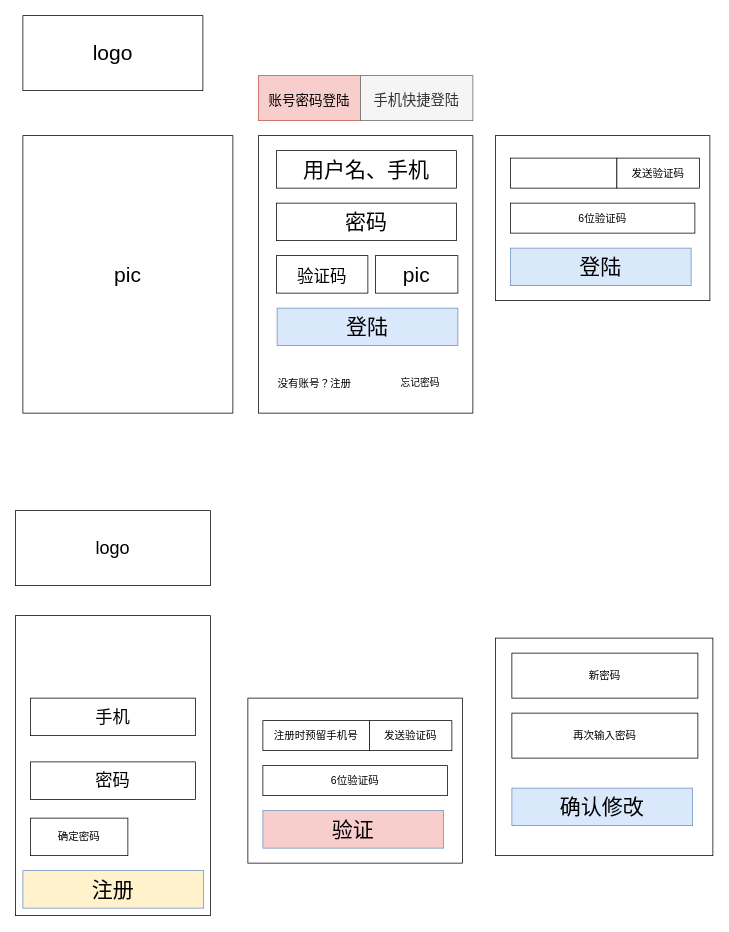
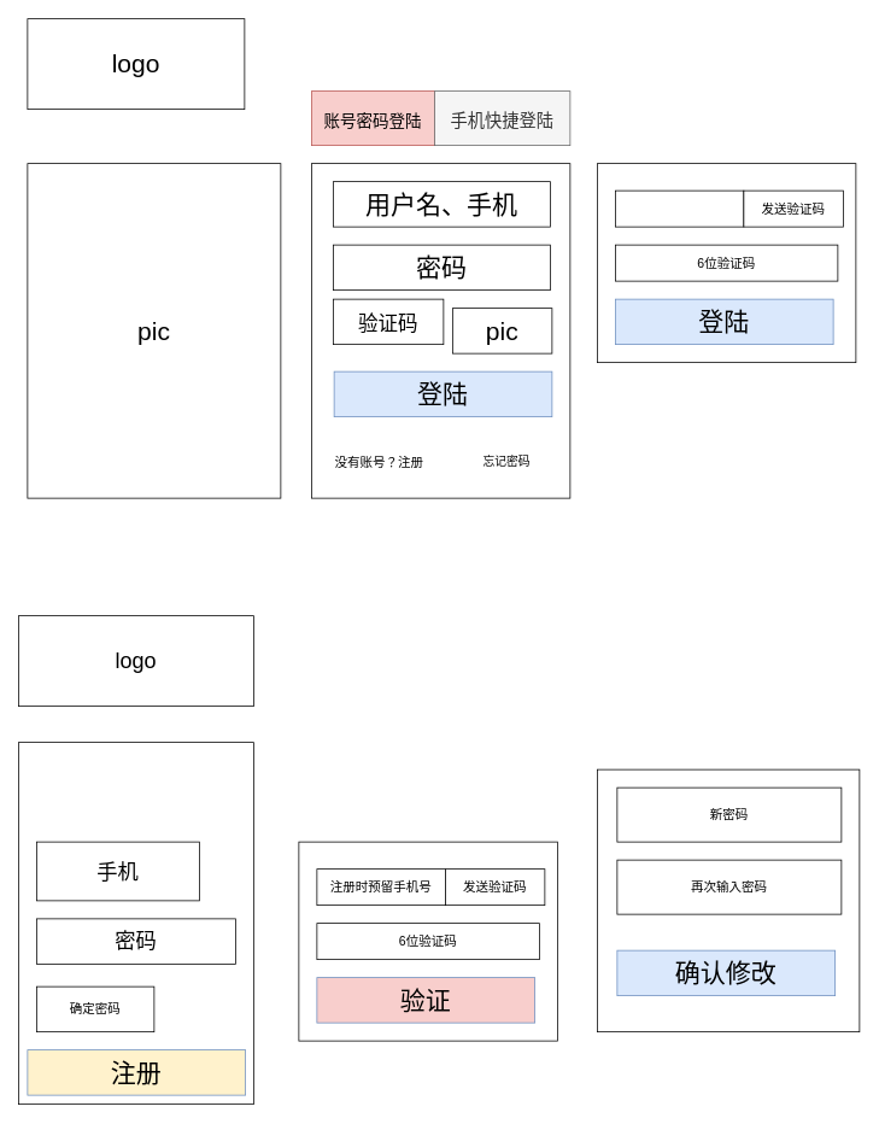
- <mxCell id="10" value="&lt;font style=&quot;font-size: 22px&quot;&gt;验证码&lt;/font&gt;" style="rounded=0;whiteSpace=wrap;html=1;fontSize=28;" vertex="1" parent="1"><mxGeometry x="368" y="340" width="122" height="50" as="geometry" /></mxCell>
+ <mxCell id="10" value="&lt;font style=&quot;font-size: 22px&quot;&gt;验证码&lt;/font&gt;" style="rounded=0;whiteSpace=wrap;html=1;fontSize=28;" vertex="1" parent="1"><mxGeometry x="368" y="330" width="122" height="50" as="geometry" /></mxCell>
- <mxCell id="25" value="&lt;font style=&quot;font-size: 23px&quot;&gt;手机&lt;/font&gt;" style="rounded=0;whiteSpace=wrap;html=1;fontSize=14;" vertex="1" parent="1"><mxGeometry x="40" y="930" width="220" height="50" as="geometry" /></mxCell>
+ <mxCell id="25" value="&lt;font style=&quot;font-size: 23px&quot;&gt;手机&lt;/font&gt;" style="rounded=0;whiteSpace=wrap;html=1;fontSize=14;" vertex="1" parent="1"><mxGeometry x="40" y="930" width="180" height="65" as="geometry" /></mxCell>
